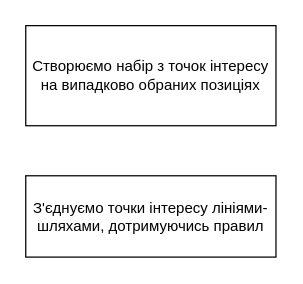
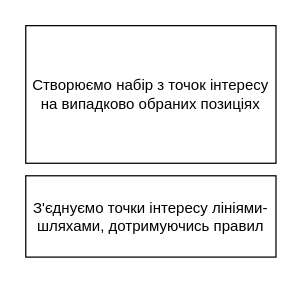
- <mxCell id="2" value="Створюємо набір з точок інтересу на випадково обраних позиціях" style="rounded=0;whiteSpace=wrap;html=1;" vertex="1" parent="1"><mxGeometry x="20" y="20" width="200" height="80" as="geometry" /></mxCell>
+ <mxCell id="2" value="Створюємо набір з точок інтересу на випадково обраних позиціях" style="rounded=0;whiteSpace=wrap;html=1;" vertex="1" parent="1"><mxGeometry x="20" y="20" width="200" height="110" as="geometry" /></mxCell>
